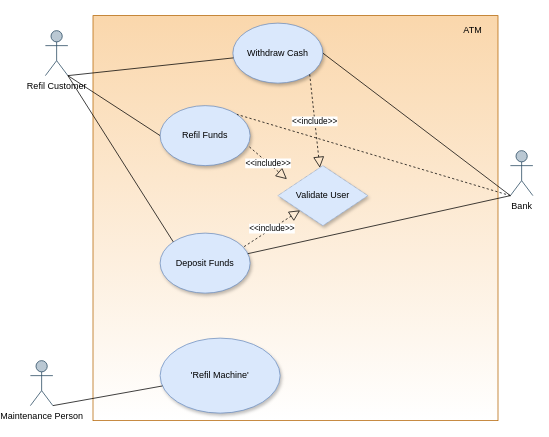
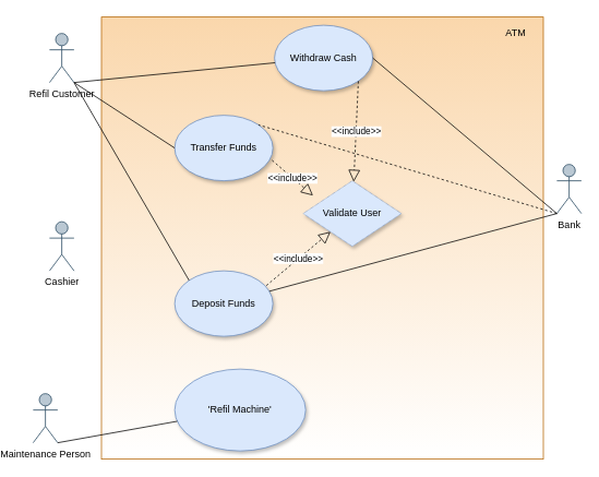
- <mxCell id="7" value="Withdraw Cash" style="ellipse;whiteSpace=wrap;html=1;fillColor=#dae8fc;strokeColor=#6c8ebf;shadow=1;" vertex="1" parent="1"><mxGeometry x="290" y="30" width="120" height="80" as="geometry" /></mxCell>
+ <mxCell id="7" value="Withdraw Cash" style="ellipse;whiteSpace=wrap;html=1;fillColor=#dae8fc;strokeColor=#6c8ebf;shadow=1;" vertex="1" parent="1"><mxGeometry x="315" y="30" width="120" height="80" as="geometry" /></mxCell>
- <mxCell id="11" value="Refil Funds" style="ellipse;whiteSpace=wrap;html=1;fillColor=#dae8fc;strokeColor=#6c8ebf;shadow=1;" vertex="1" parent="1"><mxGeometry x="193" y="140" width="120" height="80" as="geometry" /></mxCell>
+ <mxCell id="11" value="Transfer Funds" style="ellipse;whiteSpace=wrap;html=1;fillColor=#dae8fc;strokeColor=#6c8ebf;shadow=1;" vertex="1" parent="1"><mxGeometry x="193" y="140" width="120" height="80" as="geometry" /></mxCell>
+ <mxCell id="5" value="Cashier" style="shape=umlActor;verticalLabelPosition=bottom;labelBackgroundColor=#ffffff;verticalAlign=top;html=1;outlineConnect=0;fillColor=#bac8d3;strokeColor=#23445d;" vertex="1" parent="1"><mxGeometry x="40" y="270" width="30" height="60" as="geometry" /></mxCell>
- <mxCell id="9" value="Deposit Funds" style="ellipse;whiteSpace=wrap;html=1;fillColor=#dae8fc;strokeColor=#6c8ebf;shadow=1;" vertex="1" parent="1"><mxGeometry x="193" y="310" width="120" height="80" as="geometry" /></mxCell>
+ <mxCell id="9" value="Deposit Funds" style="ellipse;whiteSpace=wrap;html=1;fillColor=#dae8fc;strokeColor=#6c8ebf;shadow=1;" vertex="1" parent="1"><mxGeometry x="193" y="330" width="120" height="80" as="geometry" /></mxCell>
